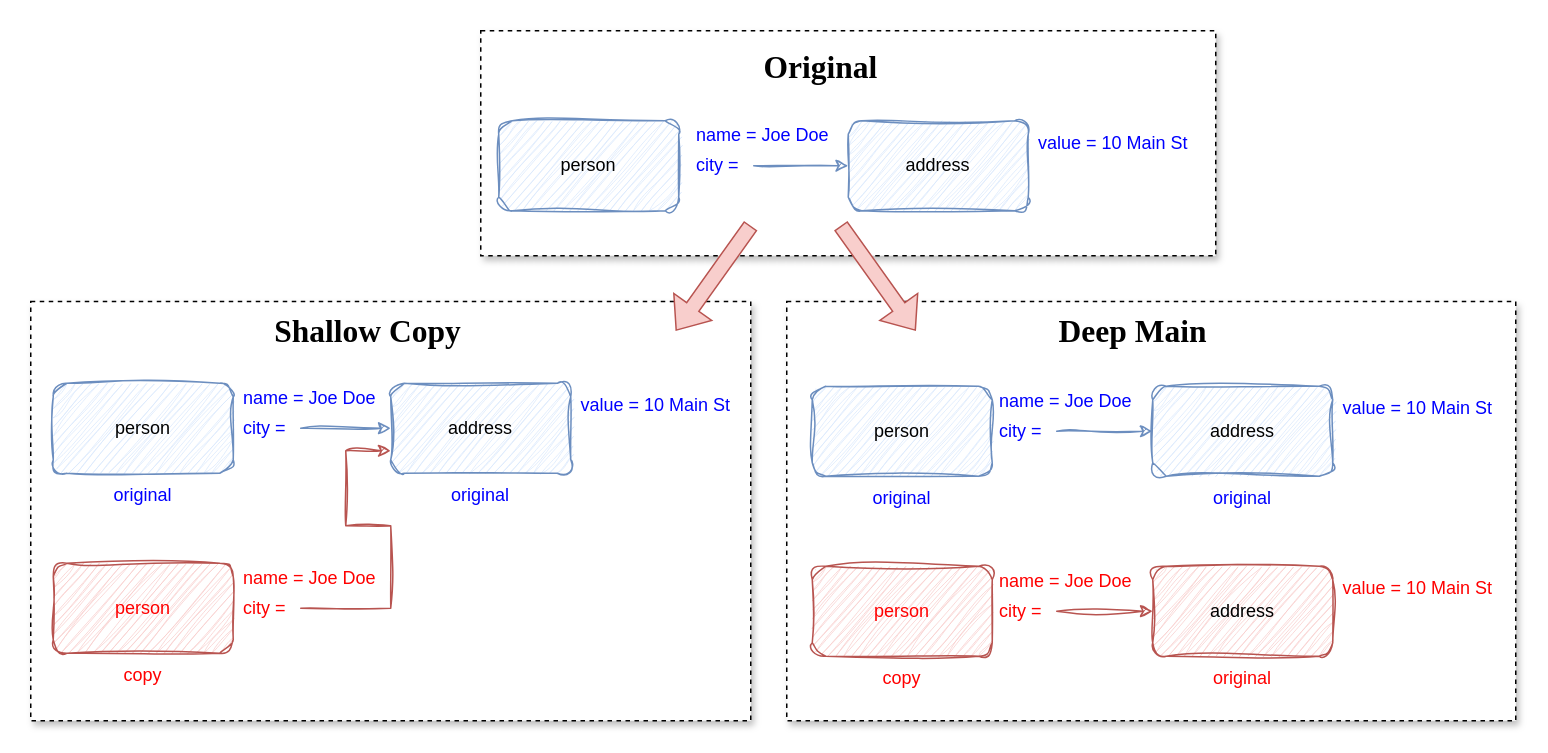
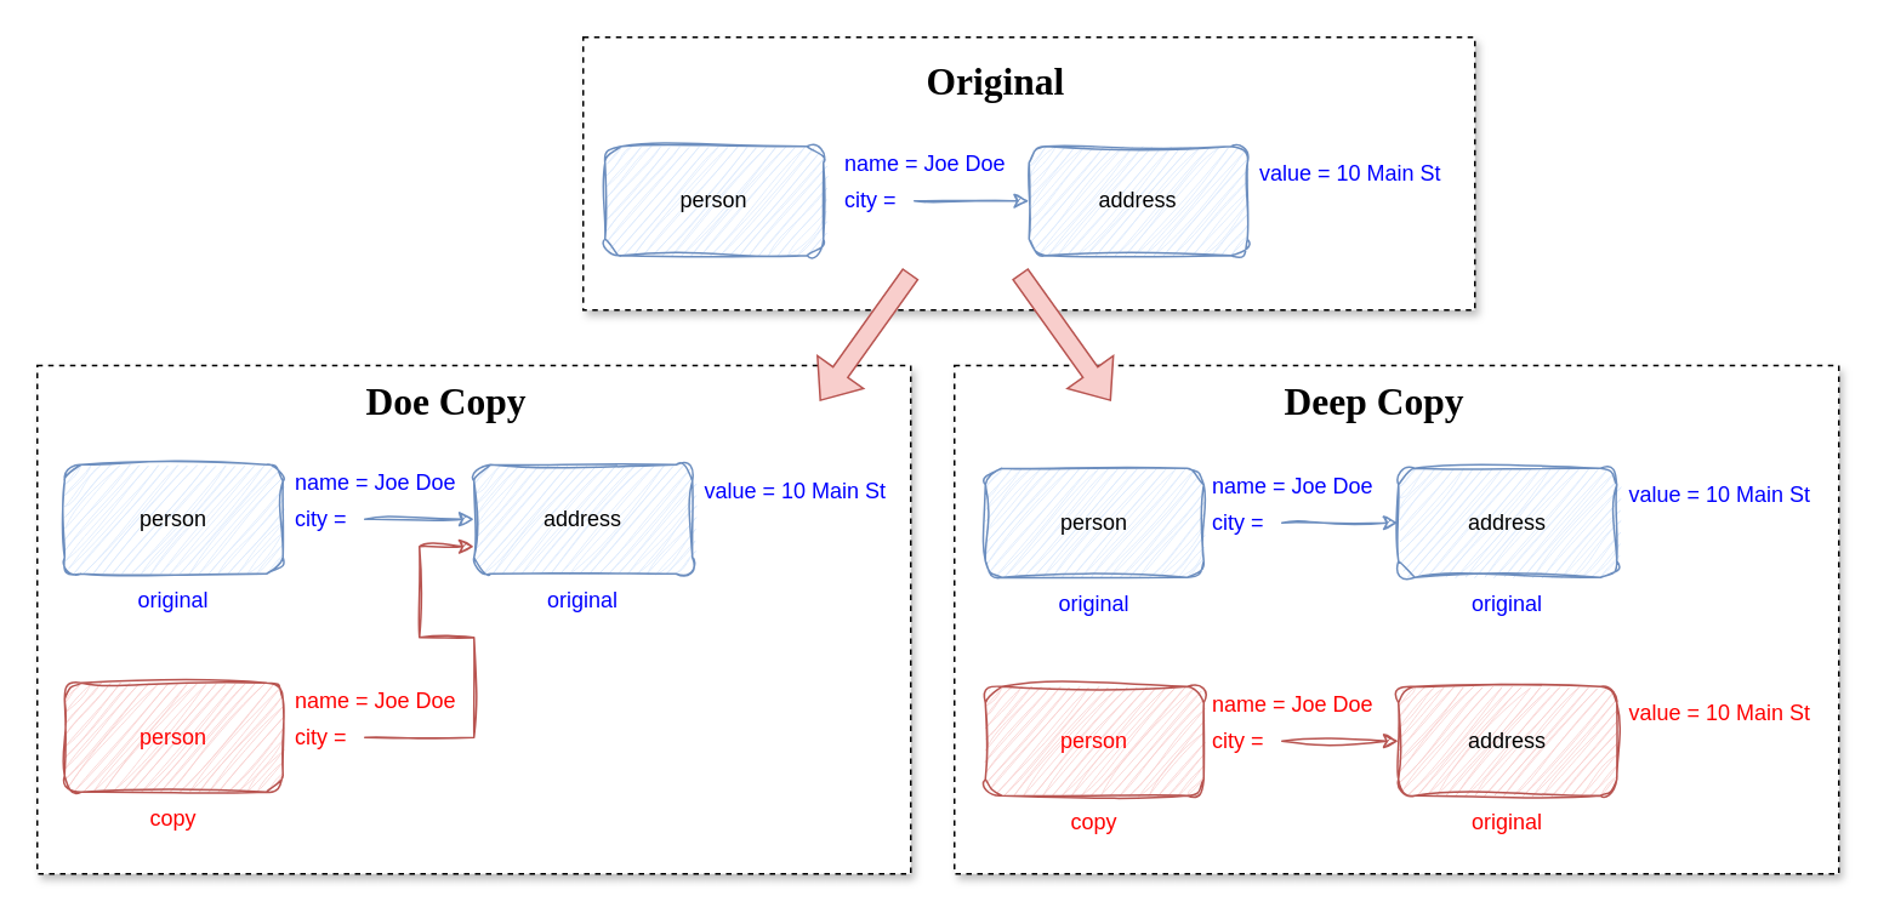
- <mxCell id="42" value="Shallow Copy" style="text;html=1;strokeColor=none;fillColor=none;align=center;verticalAlign=middle;whiteSpace=wrap;rounded=0;fontStyle=1;fontSize=21;fontFamily=Comic Sans MS;" vertex="1" parent="1"><mxGeometry x="160" y="206" width="170" height="30" as="geometry" /></mxCell>
+ <mxCell id="42" value="Doe Copy" style="text;html=1;strokeColor=none;fillColor=none;align=center;verticalAlign=middle;whiteSpace=wrap;rounded=0;fontStyle=1;fontSize=21;fontFamily=Comic Sans MS;" vertex="1" parent="1"><mxGeometry x="160" y="206" width="170" height="30" as="geometry" /></mxCell>
- <mxCell id="5" value="Deep Main" style="text;html=1;strokeColor=none;fillColor=none;align=center;verticalAlign=middle;whiteSpace=wrap;rounded=0;fontStyle=1;fontSize=21;fontFamily=Comic Sans MS;" vertex="1" parent="1"><mxGeometry x="670" y="206" width="170" height="30" as="geometry" /></mxCell>
+ <mxCell id="5" value="Deep Copy" style="text;html=1;strokeColor=none;fillColor=none;align=center;verticalAlign=middle;whiteSpace=wrap;rounded=0;fontStyle=1;fontSize=21;fontFamily=Comic Sans MS;" vertex="1" parent="1"><mxGeometry x="670" y="206" width="170" height="30" as="geometry" /></mxCell>
